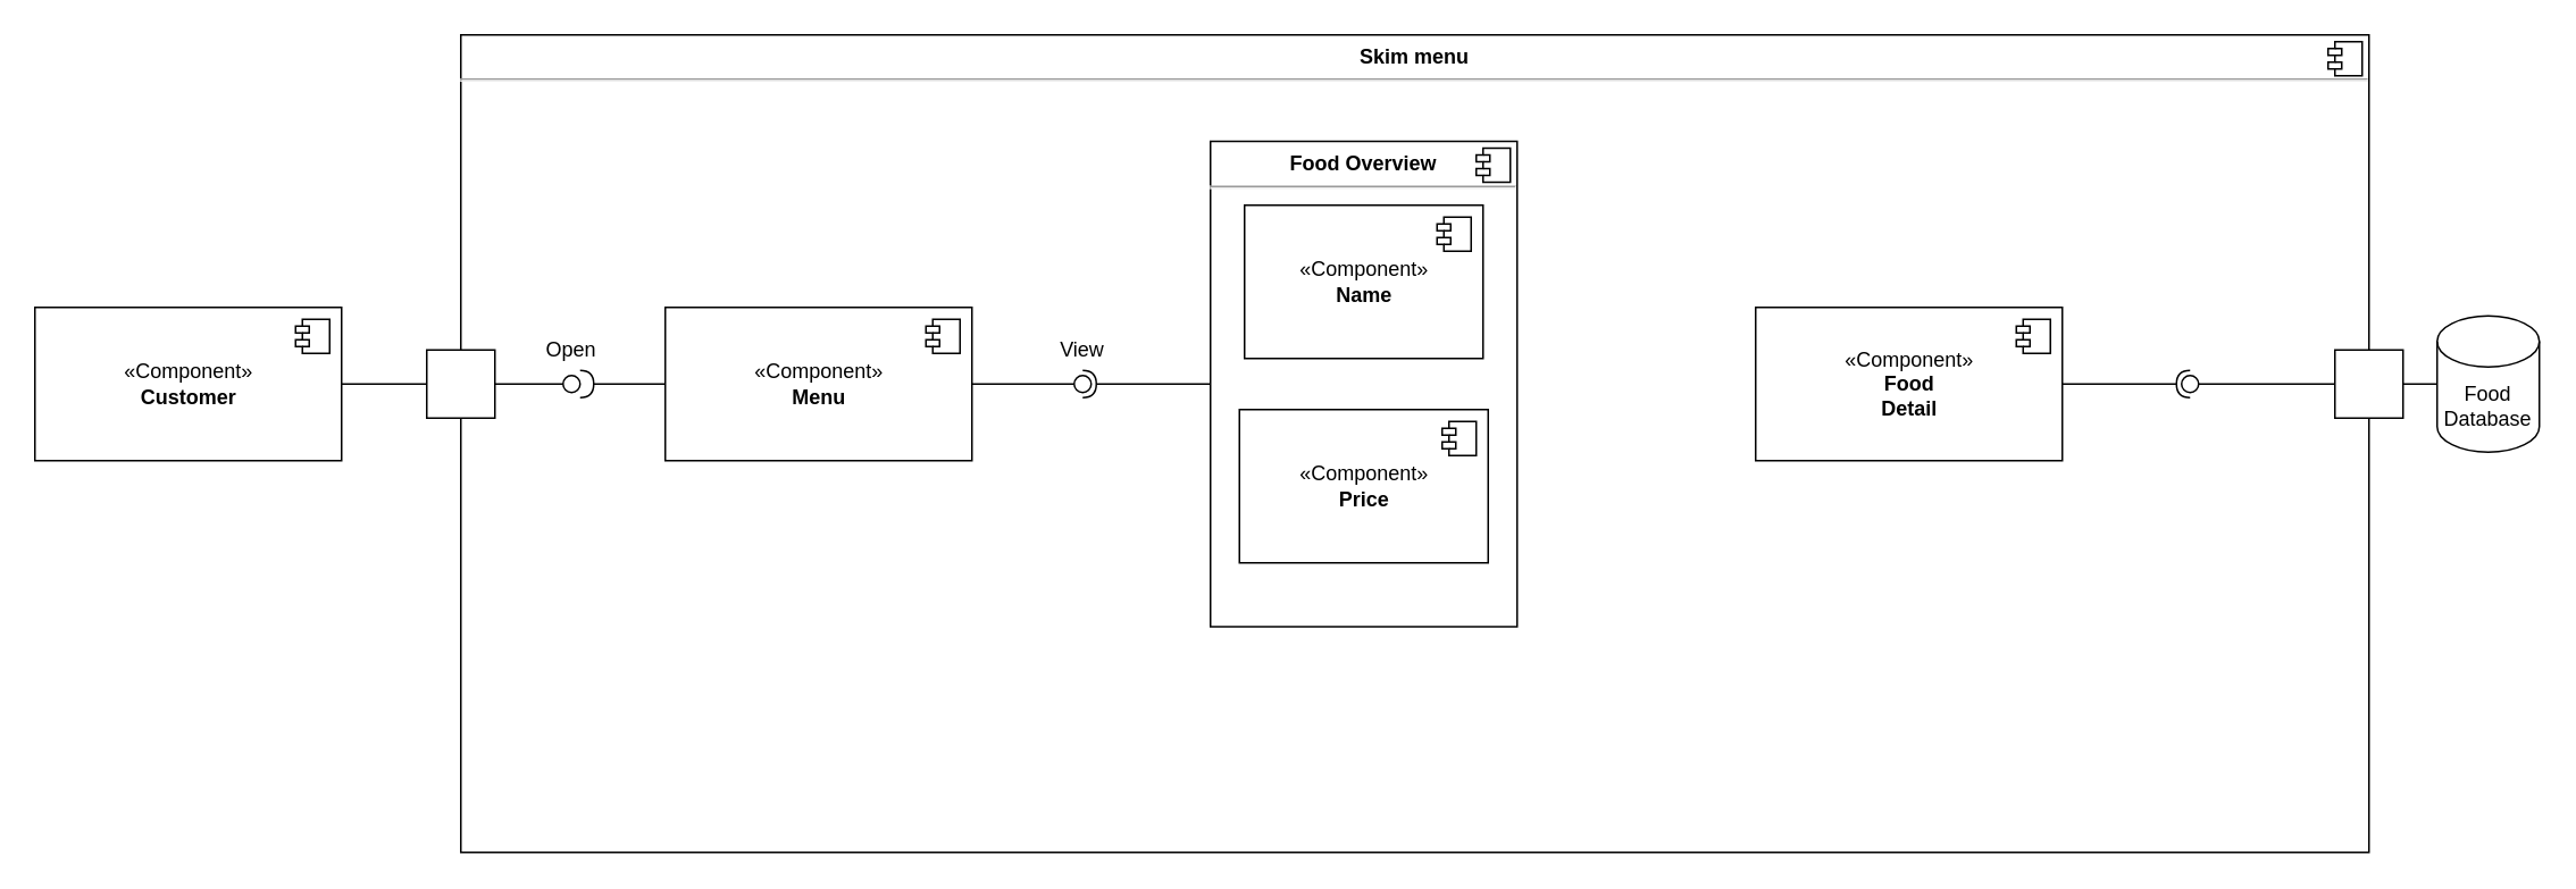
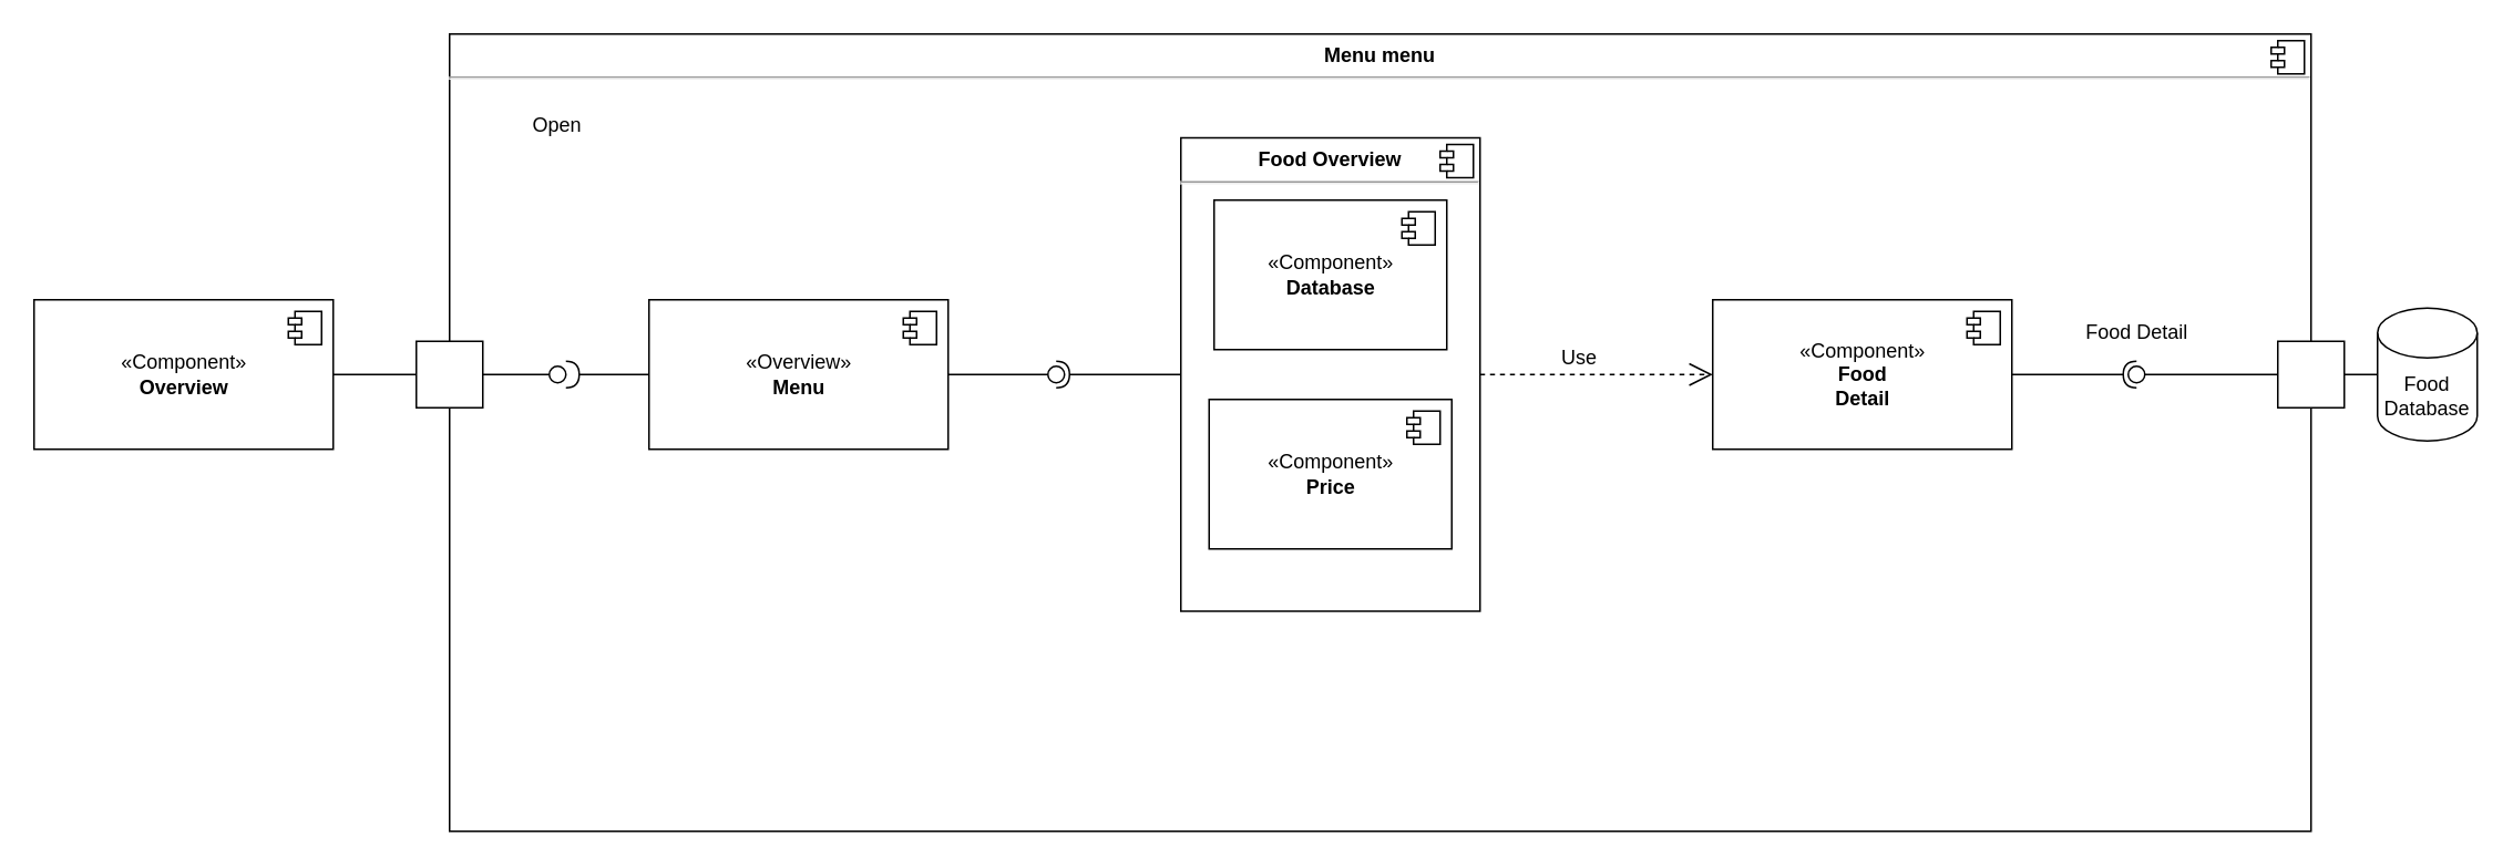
- <mxCell id="2" value="&lt;p style=&quot;margin: 0px ; margin-top: 6px ; text-align: center&quot;&gt;&lt;b&gt;Skim menu&lt;/b&gt;&lt;/p&gt;&lt;hr&gt;&lt;p style=&quot;margin: 0px ; margin-left: 8px&quot;&gt;&lt;br&gt;&lt;/p&gt;" style="align=left;overflow=fill;html=1;dropTarget=0;" parent="1" vertex="1"><mxGeometry x="270" y="20" width="1120" height="480" as="geometry" /></mxCell>
+ <mxCell id="2" value="&lt;p style=&quot;margin: 0px ; margin-top: 6px ; text-align: center&quot;&gt;&lt;b&gt;Menu menu&lt;/b&gt;&lt;/p&gt;&lt;hr&gt;&lt;p style=&quot;margin: 0px ; margin-left: 8px&quot;&gt;&lt;br&gt;&lt;/p&gt;" style="align=left;overflow=fill;html=1;dropTarget=0;" parent="1" vertex="1"><mxGeometry x="270" y="20" width="1120" height="480" as="geometry" /></mxCell>
- <mxCell id="16" value="«Component»&lt;br&gt;&lt;b&gt;Name&lt;/b&gt;" style="html=1;dropTarget=0;" parent="1" vertex="1"><mxGeometry x="730" y="120" width="140" height="90" as="geometry" /></mxCell>
+ <mxCell id="16" value="«Component»&lt;br&gt;&lt;b&gt;Database&lt;/b&gt;" style="html=1;dropTarget=0;" parent="1" vertex="1"><mxGeometry x="730" y="120" width="140" height="90" as="geometry" /></mxCell>
+ <mxCell id="34" value="Food Detail" style="text;html=1;strokeColor=none;fillColor=none;align=center;verticalAlign=middle;whiteSpace=wrap;rounded=0;" parent="1" vertex="1"><mxGeometry x="1242.5" y="185" width="85" height="30" as="geometry" /></mxCell>
- <mxCell id="33" value="Open" style="text;html=1;strokeColor=none;fillColor=none;align=center;verticalAlign=middle;whiteSpace=wrap;rounded=0;" parent="1" vertex="1"><mxGeometry x="305" y="190" width="60" height="30" as="geometry" /></mxCell>
+ <mxCell id="33" value="Open" style="text;html=1;strokeColor=none;fillColor=none;align=center;verticalAlign=middle;whiteSpace=wrap;rounded=0;" parent="1" vertex="1"><mxGeometry x="305" y="60" width="60" height="30" as="geometry" /></mxCell>
- <mxCell id="31" value="View" style="text;html=1;strokeColor=none;fillColor=none;align=center;verticalAlign=middle;whiteSpace=wrap;rounded=0;" parent="1" vertex="1"><mxGeometry x="605" y="190" width="60" height="30" as="geometry" /></mxCell>
+ <mxCell id="32" value="Use" style="text;html=1;strokeColor=none;fillColor=none;align=center;verticalAlign=middle;whiteSpace=wrap;rounded=0;" parent="1" vertex="1"><mxGeometry x="920" y="200" width="60" height="30" as="geometry" /></mxCell>
- <mxCell id="4" value="«Component»&lt;br&gt;&lt;b&gt;Customer&lt;/b&gt;" style="html=1;dropTarget=0;" parent="1" vertex="1"><mxGeometry x="20" y="180" width="180" height="90" as="geometry" /></mxCell>
+ <mxCell id="4" value="«Component»&lt;br&gt;&lt;b&gt;Overview&lt;/b&gt;" style="html=1;dropTarget=0;" parent="1" vertex="1"><mxGeometry x="20" y="180" width="180" height="90" as="geometry" /></mxCell>
- <mxCell id="7" value="«Component»&lt;br&gt;&lt;b&gt;Menu&lt;/b&gt;" style="html=1;dropTarget=0;align=center;" parent="1" vertex="1"><mxGeometry x="390" y="180" width="180" height="90" as="geometry" /></mxCell>
+ <mxCell id="7" value="«Overview»&lt;br&gt;&lt;b&gt;Menu&lt;/b&gt;" style="html=1;dropTarget=0;align=center;" parent="1" vertex="1"><mxGeometry x="390" y="180" width="180" height="90" as="geometry" /></mxCell>
+ <mxCell id="26" value="" style="endArrow=open;endFill=1;endSize=12;html=1;rounded=0;entryX=0;entryY=0.5;entryDx=0;entryDy=0;dashed=1;exitX=1;exitY=0.5;exitDx=0;exitDy=0;" parent="1" source="11" target="20" edge="1"><mxGeometry width="160" relative="1" as="geometry"><mxPoint x="1020" y="380" as="sourcePoint" /><mxPoint x="1180" y="380" as="targetPoint" /></mxGeometry></mxCell>
